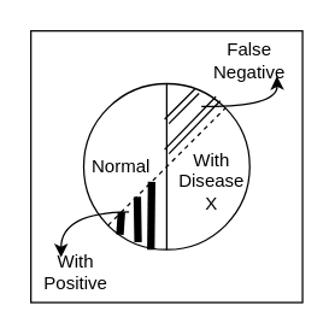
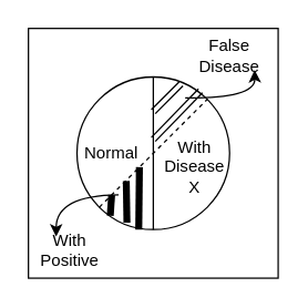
- <mxCell id="14" value="False Negative" style="text;html=1;strokeColor=none;fillColor=none;align=center;verticalAlign=middle;whiteSpace=wrap;rounded=0;" vertex="1" parent="1"><mxGeometry x="145" y="30" width="40" height="20" as="geometry" /></mxCell>
+ <mxCell id="14" value="False Disease" style="text;html=1;strokeColor=none;fillColor=none;align=center;verticalAlign=middle;whiteSpace=wrap;rounded=0;" vertex="1" parent="1"><mxGeometry x="145" y="30" width="40" height="20" as="geometry" /></mxCell>
